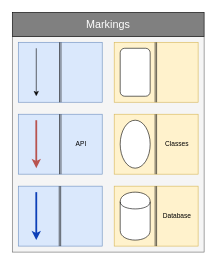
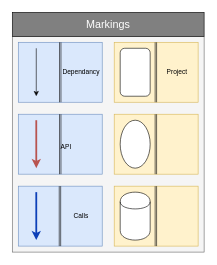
+ <mxCell id="5" value="Dependancy" style="text;html=1;strokeColor=none;fillColor=none;align=center;verticalAlign=middle;whiteSpace=wrap;rounded=0;fontSize=11;" parent="1" vertex="1"><mxGeometry x="100" y="110" width="70" height="20" as="geometry" /></mxCell>
+ <mxCell id="14" value="Project" style="text;html=1;strokeColor=none;fillColor=none;align=center;verticalAlign=middle;whiteSpace=wrap;rounded=0;fontSize=11;" parent="1" vertex="1"><mxGeometry x="260" y="110" width="70" height="20" as="geometry" /></mxCell>
- <mxCell id="10" value="API" style="text;html=1;strokeColor=none;fillColor=none;align=center;verticalAlign=middle;whiteSpace=wrap;rounded=0;fontSize=11;" parent="1" vertex="1"><mxGeometry x="100" y="230" width="70" height="20" as="geometry" /></mxCell>
+ <mxCell id="10" value="API" style="text;html=1;strokeColor=none;fillColor=none;align=center;verticalAlign=middle;whiteSpace=wrap;rounded=0;fontSize=11;" parent="1" vertex="1"><mxGeometry x="75" y="235" width="70" height="20" as="geometry" /></mxCell>
- <mxCell id="27" value="Classes" style="text;html=1;strokeColor=none;fillColor=none;align=center;verticalAlign=middle;whiteSpace=wrap;rounded=0;fontSize=11;" parent="1" vertex="1"><mxGeometry x="260" y="230" width="70" height="20" as="geometry" /></mxCell>
+ <mxCell id="25" value="Calls" style="text;html=1;strokeColor=none;fillColor=none;align=center;verticalAlign=middle;whiteSpace=wrap;rounded=0;fontSize=11;" parent="1" vertex="1"><mxGeometry x="100" y="350" width="70" height="20" as="geometry" /></mxCell>
- <mxCell id="21" value="Database" style="text;html=1;strokeColor=none;fillColor=none;align=center;verticalAlign=middle;whiteSpace=wrap;rounded=0;fontSize=11;" parent="1" vertex="1"><mxGeometry x="260" y="350" width="70" height="20" as="geometry" /></mxCell>
